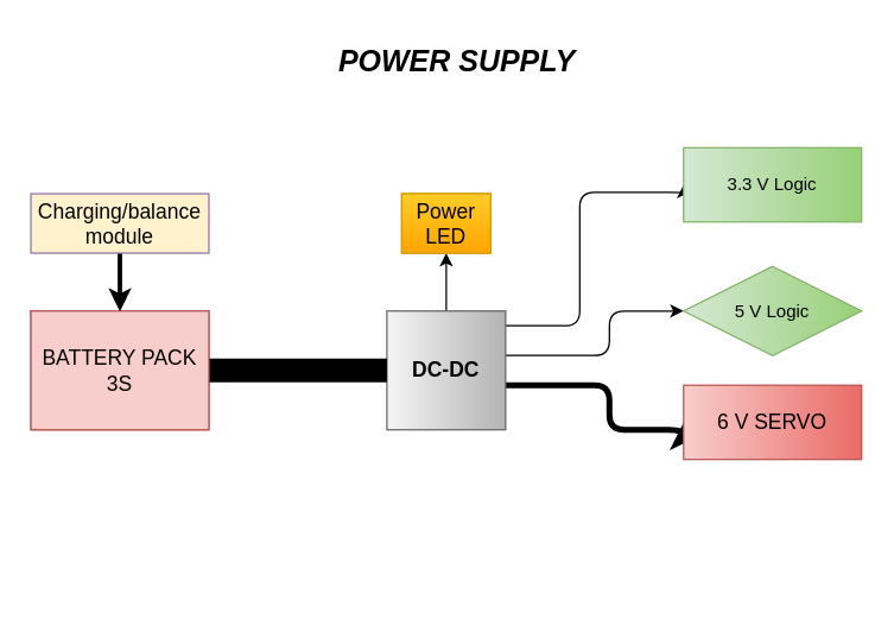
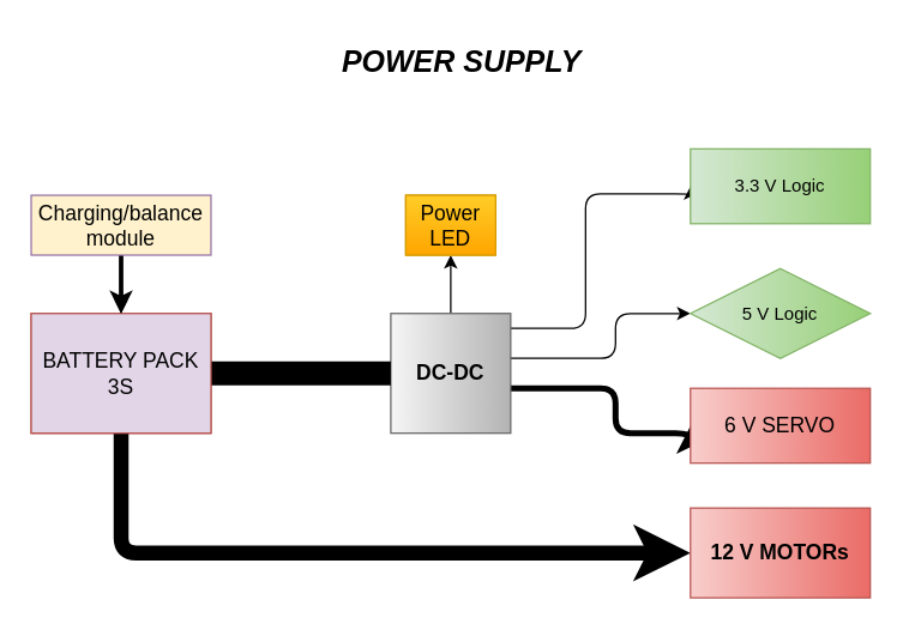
- <mxCell id="14" value="BATTERY PACK&lt;br style=&quot;font-size: 14px&quot;&gt;3S" style="rounded=0;whiteSpace=wrap;html=1;fontSize=14;fillColor=#f8cecc;strokeColor=#b85450;" parent="1" vertex="1"><mxGeometry x="20" y="209" width="120" height="80" as="geometry" /></mxCell>
+ <mxCell id="14" value="BATTERY PACK&lt;br style=&quot;font-size: 14px&quot;&gt;3S" style="rounded=0;whiteSpace=wrap;html=1;fontSize=14;fillColor=#e1d5e7;strokeColor=#b85450;" parent="1" vertex="1"><mxGeometry x="20" y="209" width="120" height="80" as="geometry" /></mxCell>
+ <mxCell id="5" style="edgeStyle=orthogonalEdgeStyle;rounded=1;orthogonalLoop=1;jettySize=auto;html=1;entryX=0;entryY=0.5;entryDx=0;entryDy=0;fontSize=14;strokeColor=#000000;strokeWidth=10;exitX=0.5;exitY=1;exitDx=0;exitDy=0;" parent="1" source="14" target="12" edge="1"><mxGeometry relative="1" as="geometry"><Array as="points"><mxPoint x="80" y="369" /></Array></mxGeometry></mxCell>
+ <mxCell id="12" value="12 V MOTORs" style="rounded=0;whiteSpace=wrap;html=1;fontSize=14;fillColor=#f8cecc;strokeColor=#b85450;gradientColor=#ea6b66;gradientDirection=east;fontStyle=1" parent="1" vertex="1"><mxGeometry x="460" y="339" width="120" height="60" as="geometry" /></mxCell>
